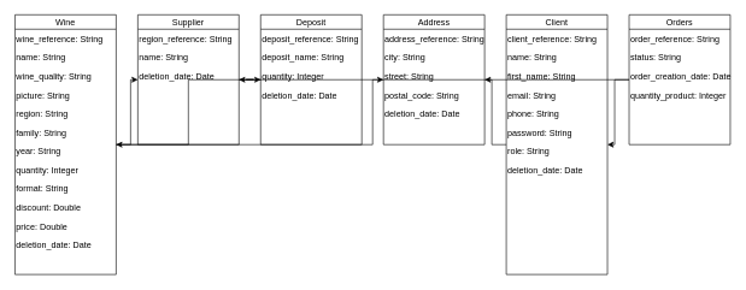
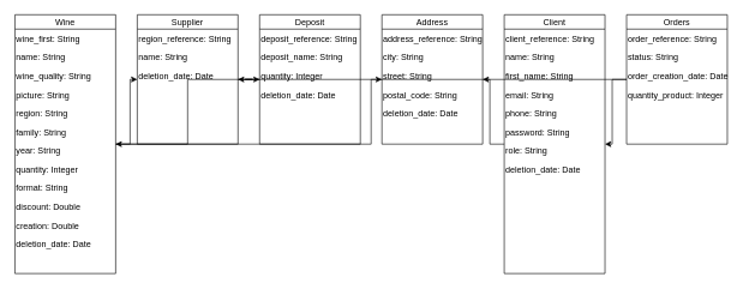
- <mxCell id="3" value="wine_reference: String" style="text;html=1;strokeColor=none;fillColor=none;" vertex="1" connectable="0" parent="2"><mxGeometry y="20" width="140" height="26" as="geometry" /></mxCell>
+ <mxCell id="3" value="wine_first: String" style="text;html=1;strokeColor=none;fillColor=none;" vertex="1" connectable="0" parent="2"><mxGeometry y="20" width="140" height="26" as="geometry" /></mxCell>
- <mxCell id="13" value="price: Double" style="text;html=1;strokeColor=none;fillColor=none;" vertex="1" connectable="0" parent="2"><mxGeometry y="280" width="140" height="26" as="geometry" /></mxCell>
+ <mxCell id="13" value="creation: Double" style="text;html=1;strokeColor=none;fillColor=none;" vertex="1" connectable="0" parent="2"><mxGeometry y="280" width="140" height="26" as="geometry" /></mxCell>
